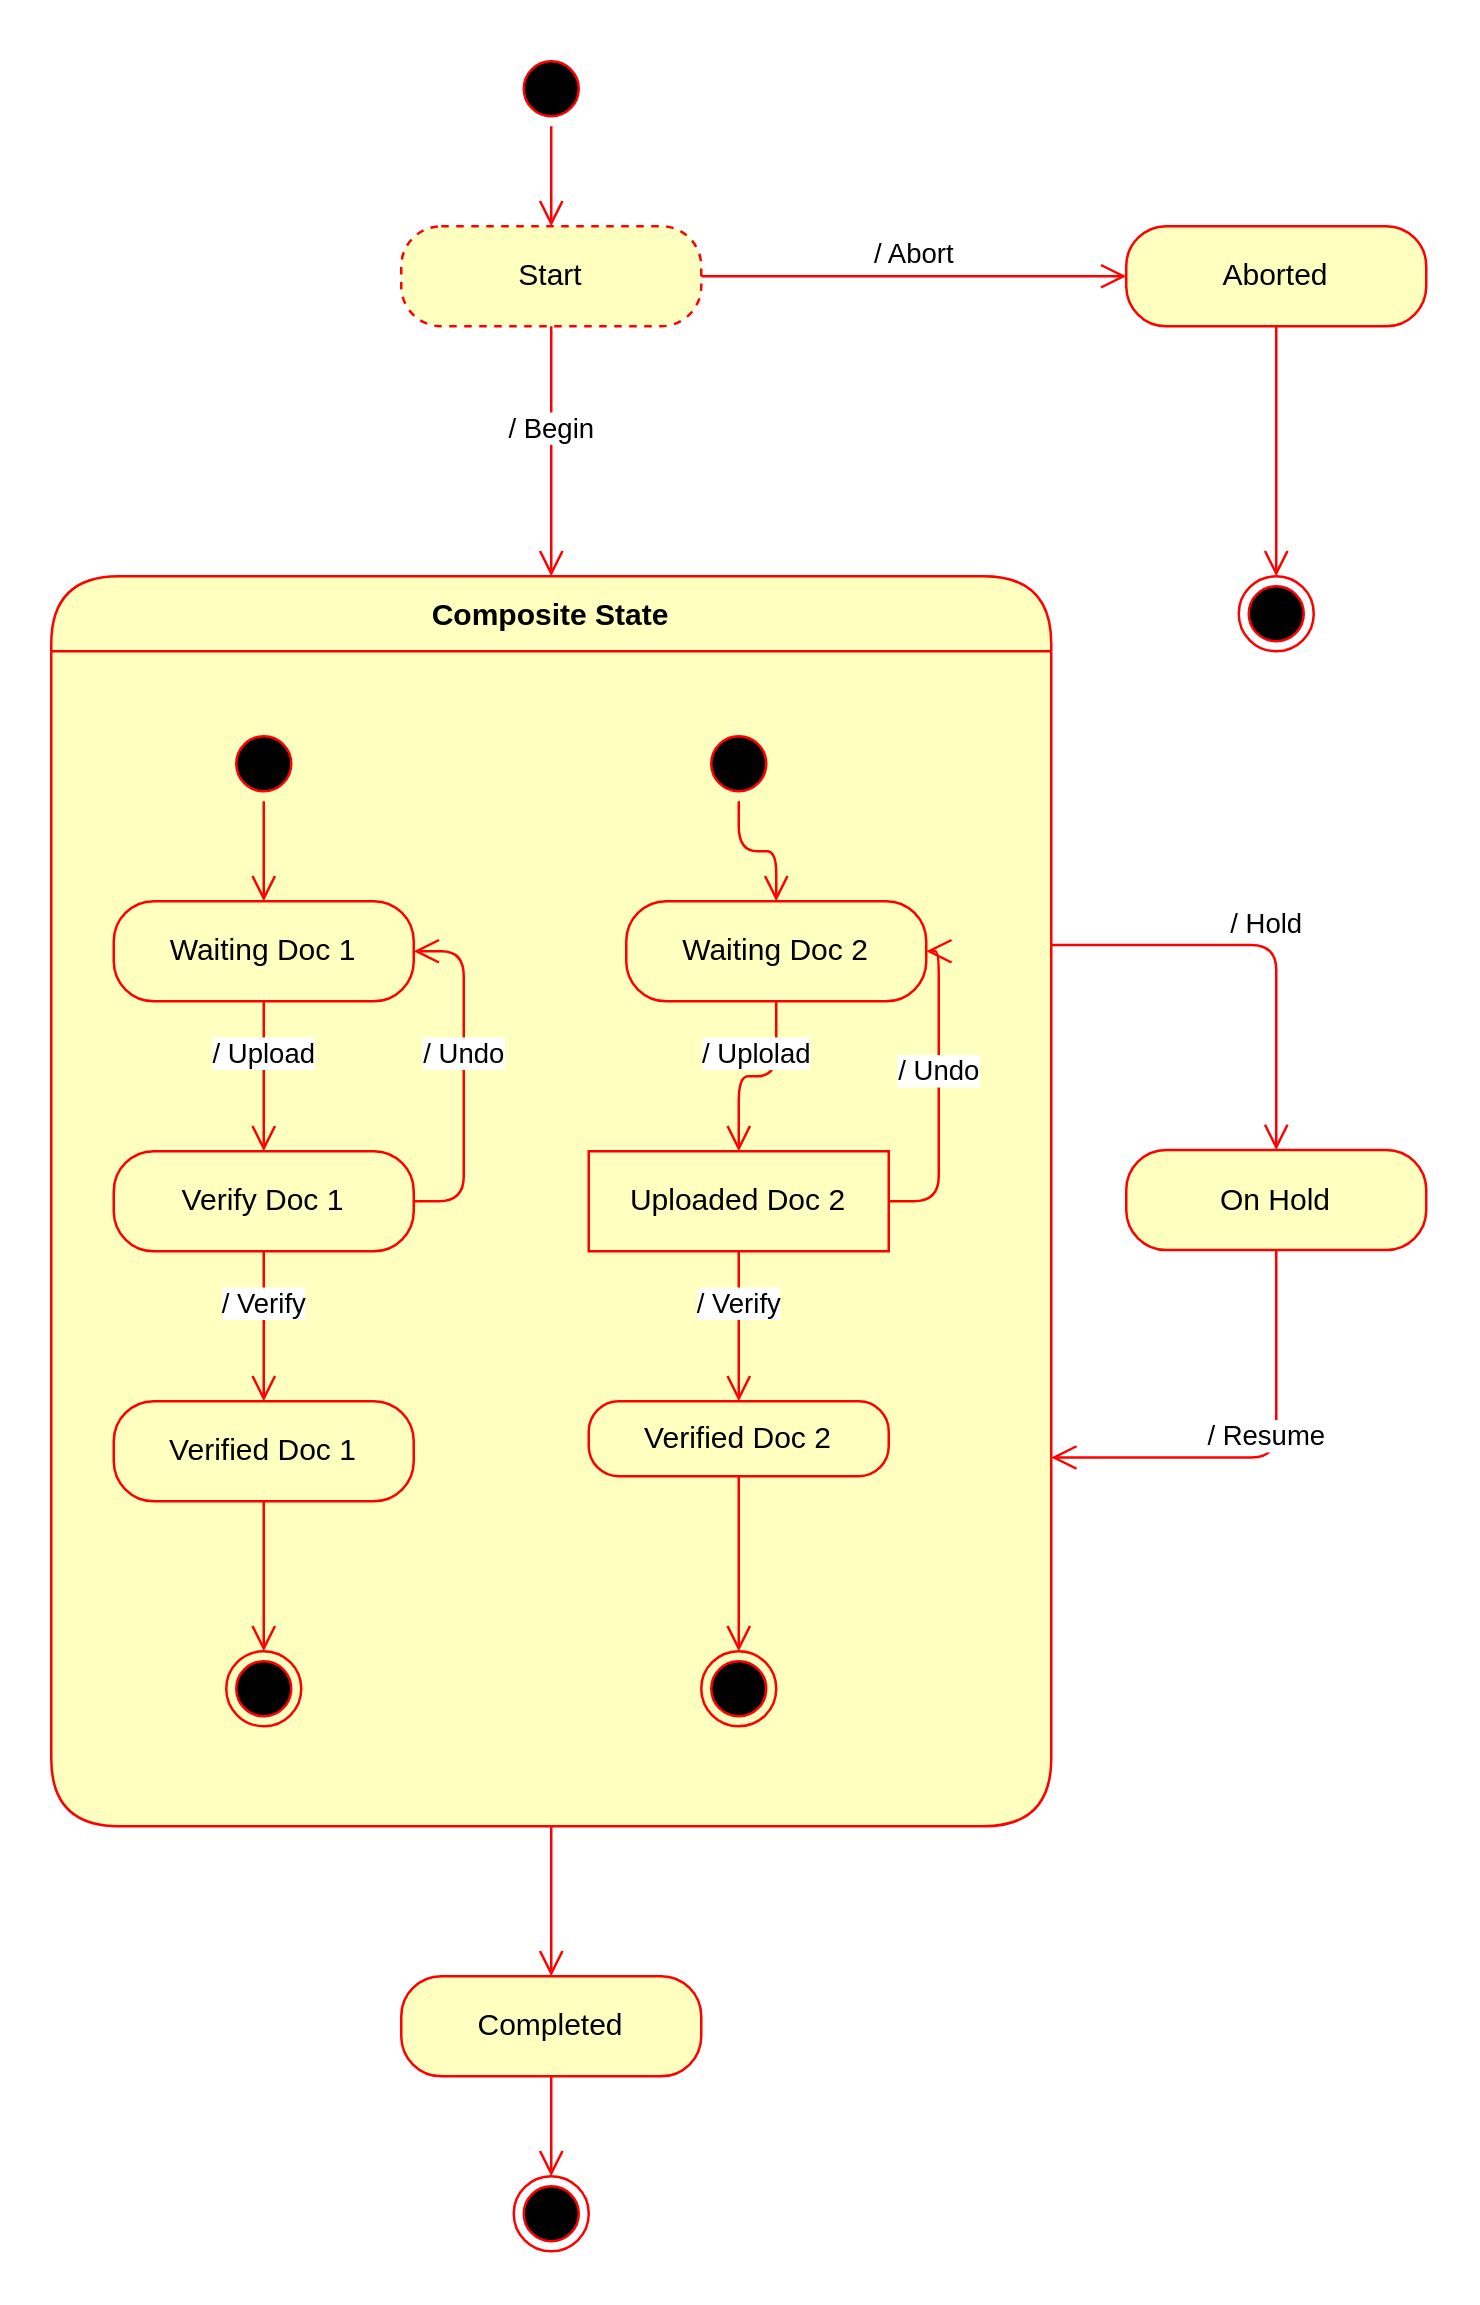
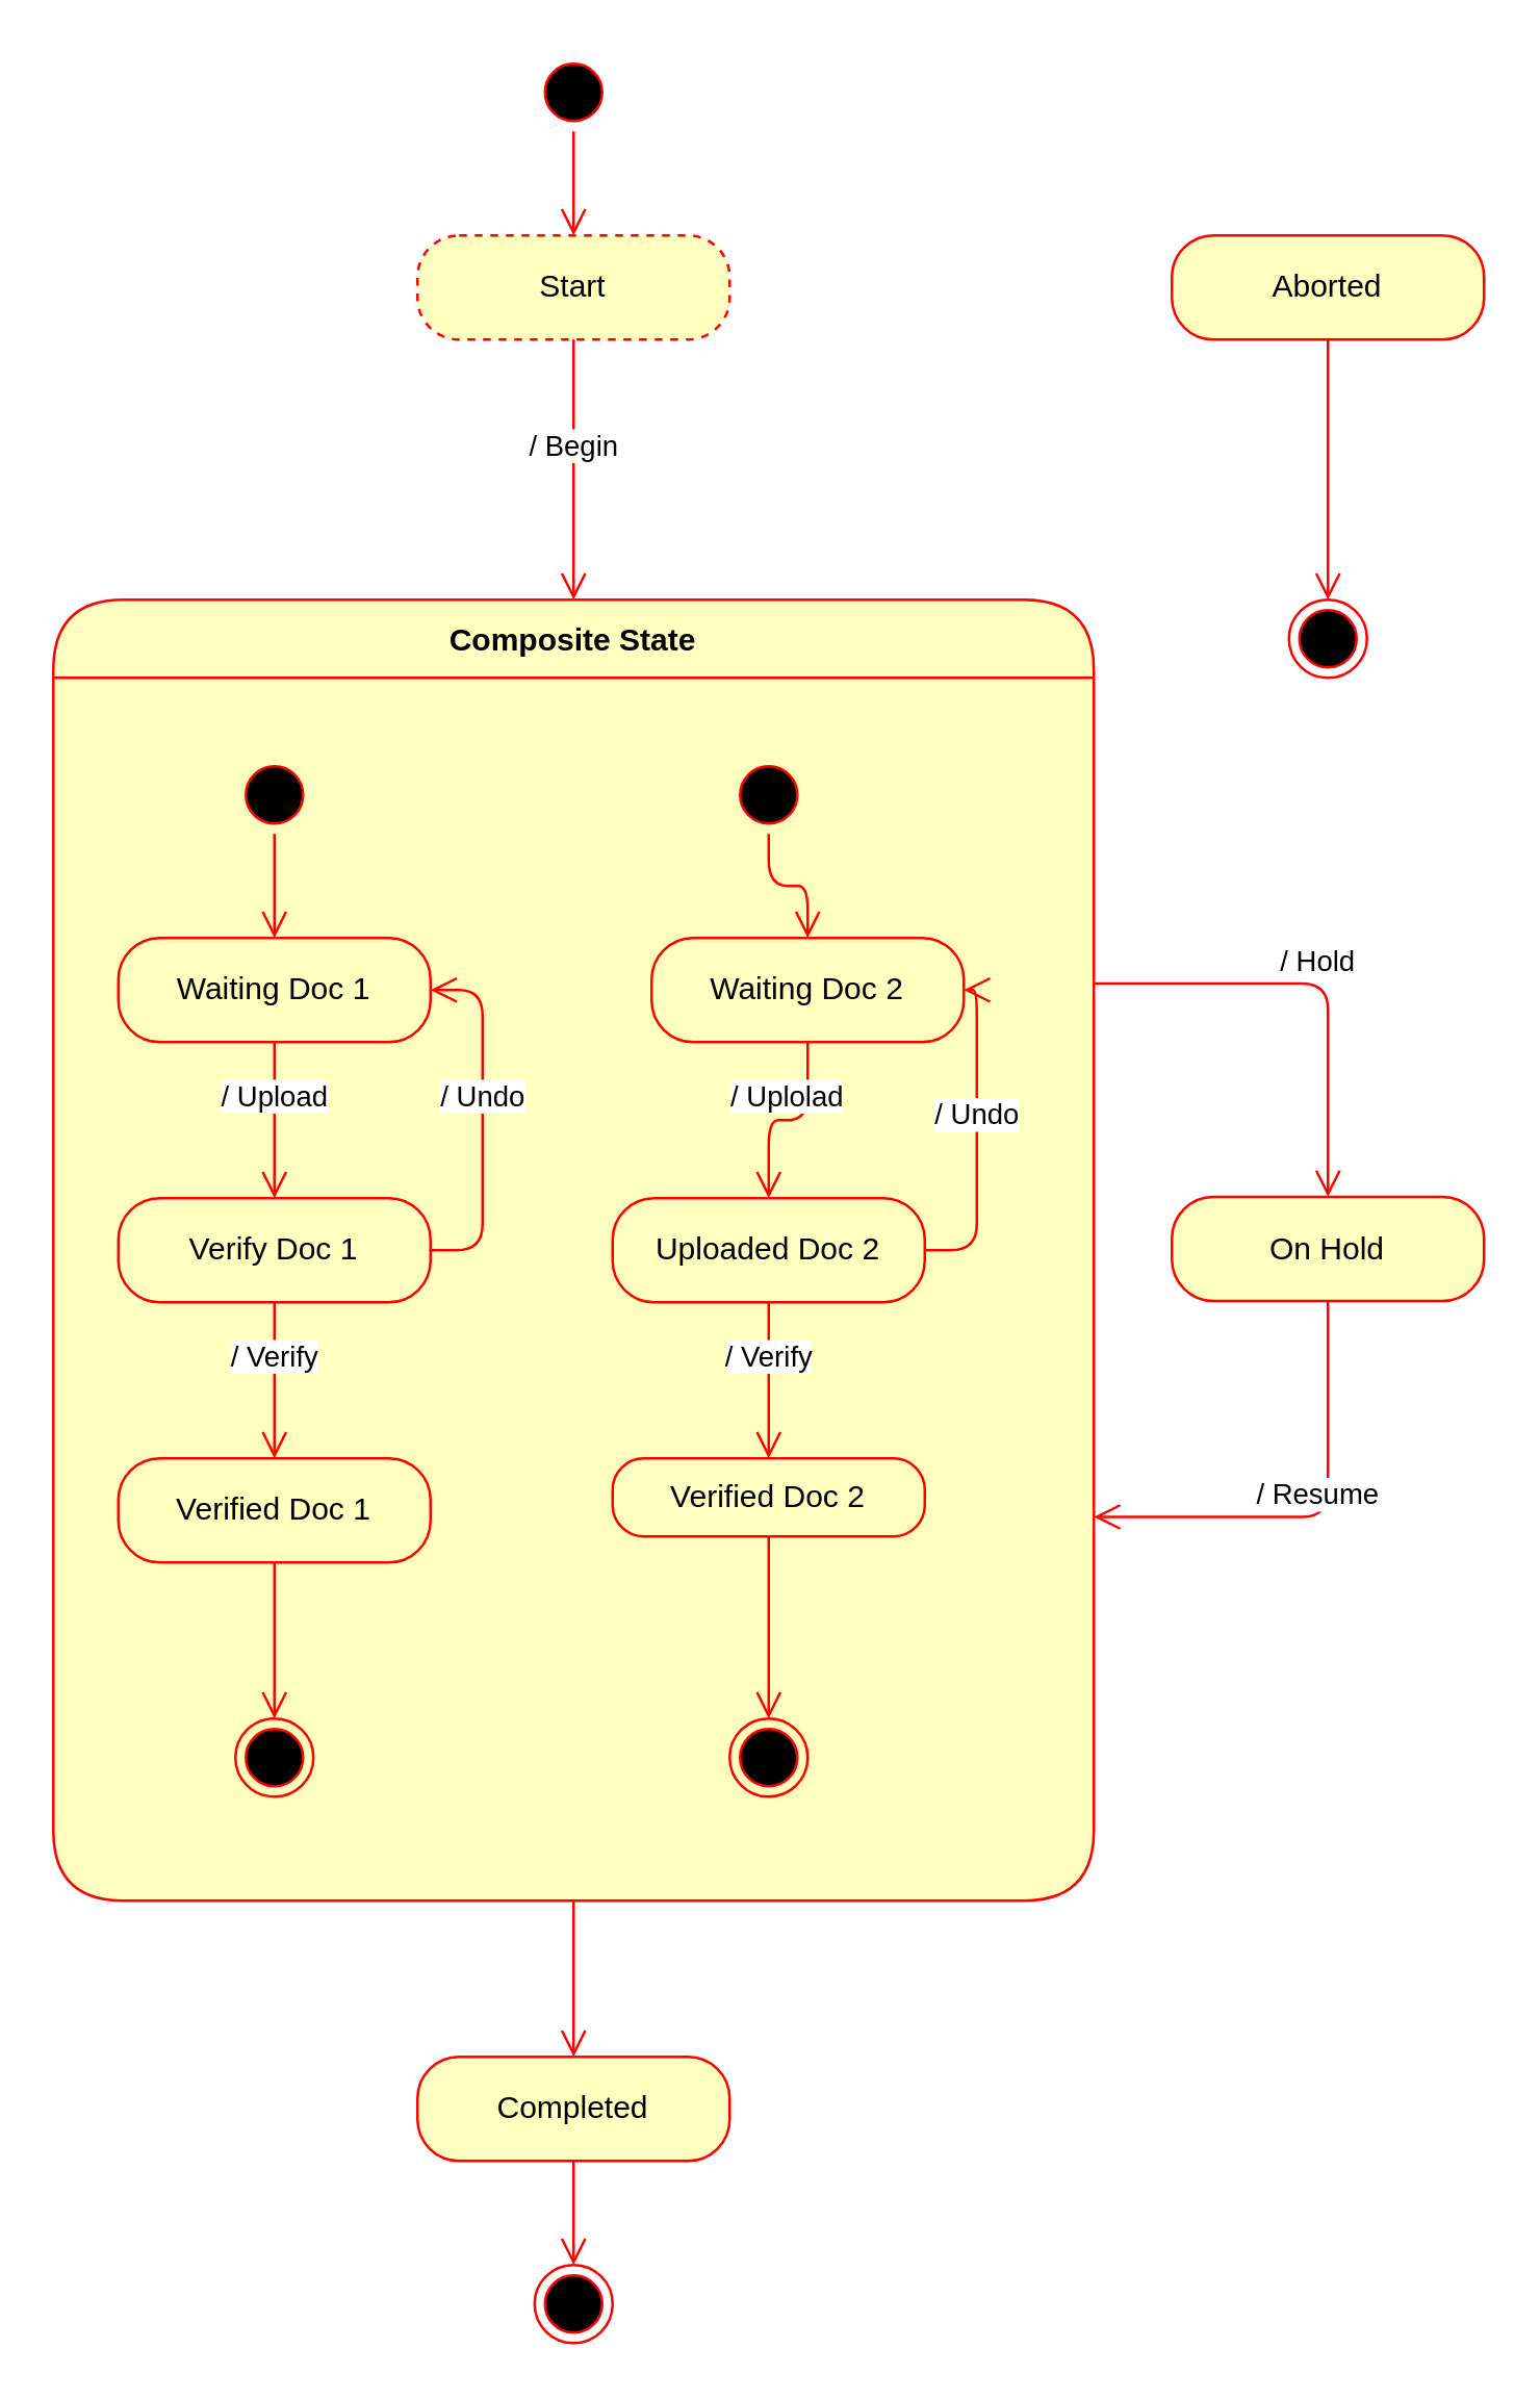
- <mxCell id="8" value="/ Abort" style="edgeStyle=orthogonalEdgeStyle;html=1;verticalAlign=bottom;endArrow=open;endSize=8;strokeColor=#ff0000;entryX=0;entryY=0.5;entryDx=0;entryDy=0;" parent="1" source="4" target="6" edge="1"><mxGeometry relative="1" as="geometry"><mxPoint x="115" y="210" as="targetPoint" /><mxPoint x="330" y="100" as="sourcePoint" /></mxGeometry></mxCell>
- <mxCell id="24" value="Uploaded Doc 2" style="whiteSpace=wrap;html=1;arcSize=40;fontColor=#000000;fillColor=#ffffc0;strokeColor=#ff0000;rounded=0;" parent="1" vertex="1"><mxGeometry x="235" y="460" width="120" height="40" as="geometry" /></mxCell>
+ <mxCell id="24" value="Uploaded Doc 2" style="rounded=1;whiteSpace=wrap;html=1;arcSize=40;fontColor=#000000;fillColor=#ffffc0;strokeColor=#ff0000;" parent="1" vertex="1"><mxGeometry x="235" y="460" width="120" height="40" as="geometry" /></mxCell>
